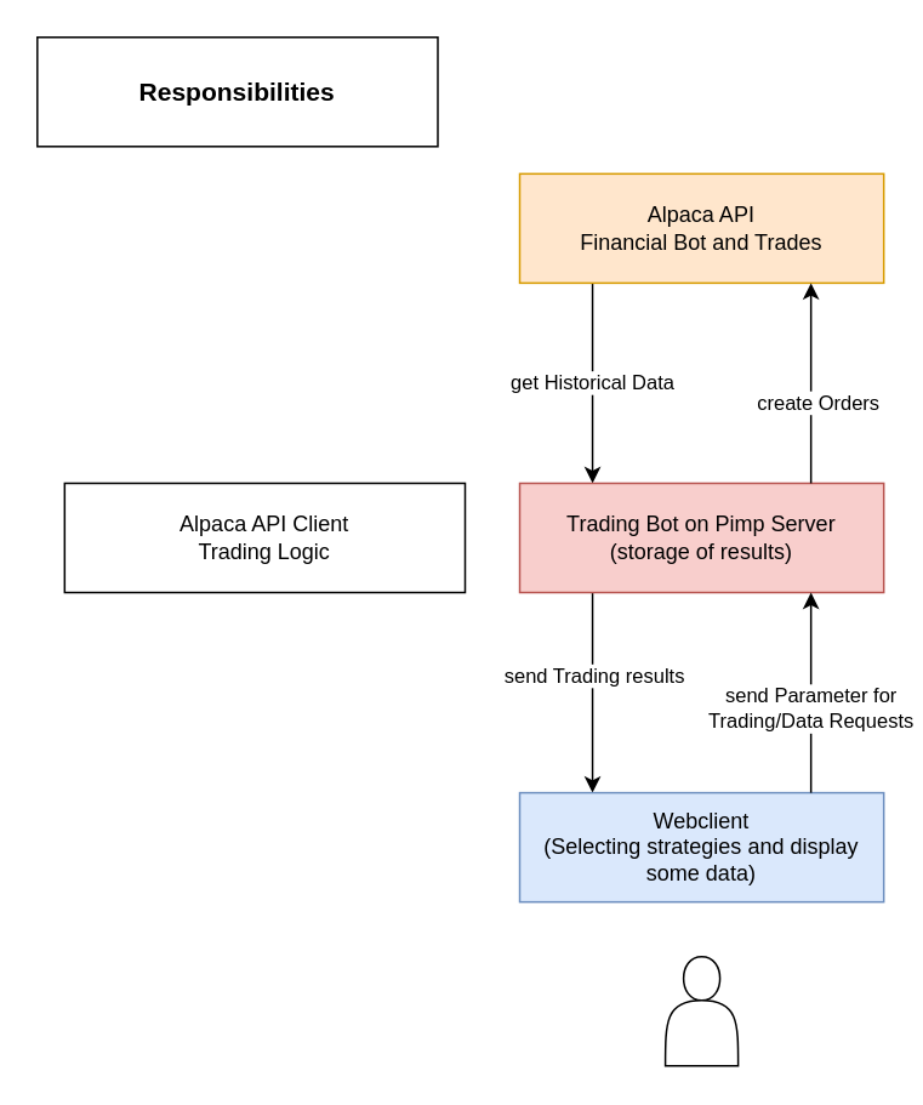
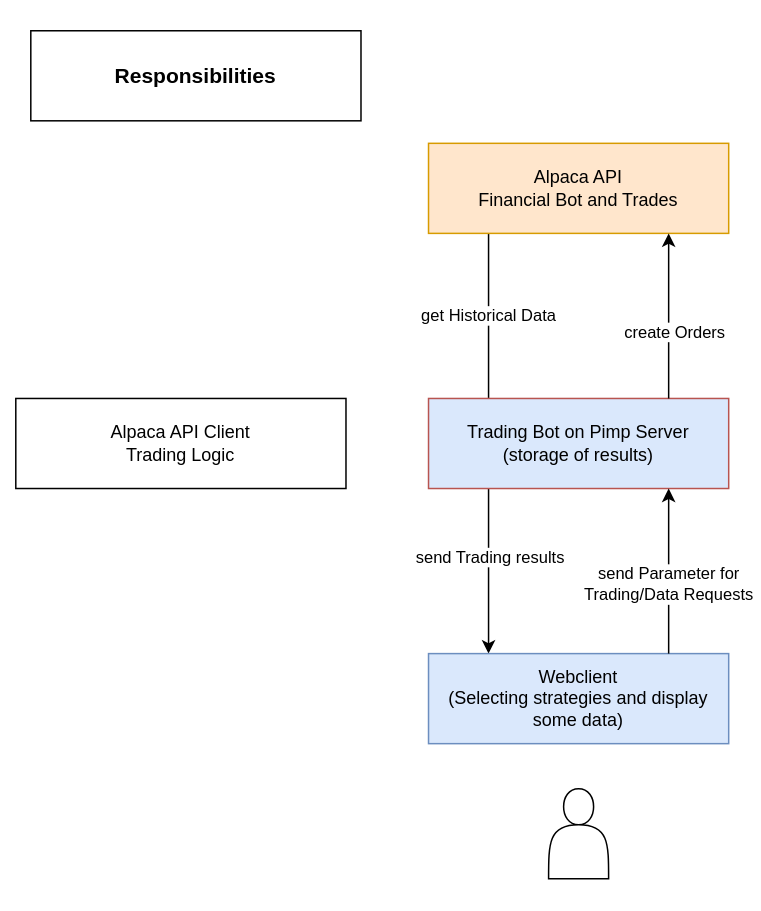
- <mxCell id="2" value="get Historical Data" style="edgeStyle=orthogonalEdgeStyle;rounded=0;orthogonalLoop=1;jettySize=auto;html=1;" parent="1" source="3" target="6" edge="1"><mxGeometry relative="1" as="geometry"><Array as="points"><mxPoint x="325" y="225" /><mxPoint x="325" y="225" /></Array></mxGeometry></mxCell>
+ <mxCell id="2" value="get Historical Data" style="edgeStyle=orthogonalEdgeStyle;rounded=0;orthogonalLoop=1;jettySize=auto;html=1;endArrow=none;" parent="1" source="3" target="6" edge="1"><mxGeometry relative="1" as="geometry"><Array as="points"><mxPoint x="325" y="225" /><mxPoint x="325" y="225" /></Array></mxGeometry></mxCell>
- <mxCell id="13" value="Alpaca API Client&lt;br&gt;Trading Logic&lt;br&gt;" style="rounded=0;whiteSpace=wrap;html=1;" vertex="1" parent="1"><mxGeometry x="35" y="265" width="220" height="60" as="geometry" /></mxCell>
+ <mxCell id="13" value="Alpaca API Client&lt;br&gt;Trading Logic&lt;br&gt;" style="rounded=0;whiteSpace=wrap;html=1;" vertex="1" parent="1"><mxGeometry x="10" y="265" width="220" height="60" as="geometry" /></mxCell>
- <mxCell id="6" value="Trading Bot on Pimp Server&lt;br&gt;(storage of results)" style="rounded=0;whiteSpace=wrap;html=1;fillColor=#f8cecc;strokeColor=#b85450;" parent="1" vertex="1"><mxGeometry x="285" y="265" width="200" height="60" as="geometry" /></mxCell>
+ <mxCell id="6" value="Trading Bot on Pimp Server&lt;br&gt;(storage of results)" style="rounded=0;whiteSpace=wrap;html=1;fillColor=#dae8fc;strokeColor=#b85450;" parent="1" vertex="1"><mxGeometry x="285" y="265" width="200" height="60" as="geometry" /></mxCell>
